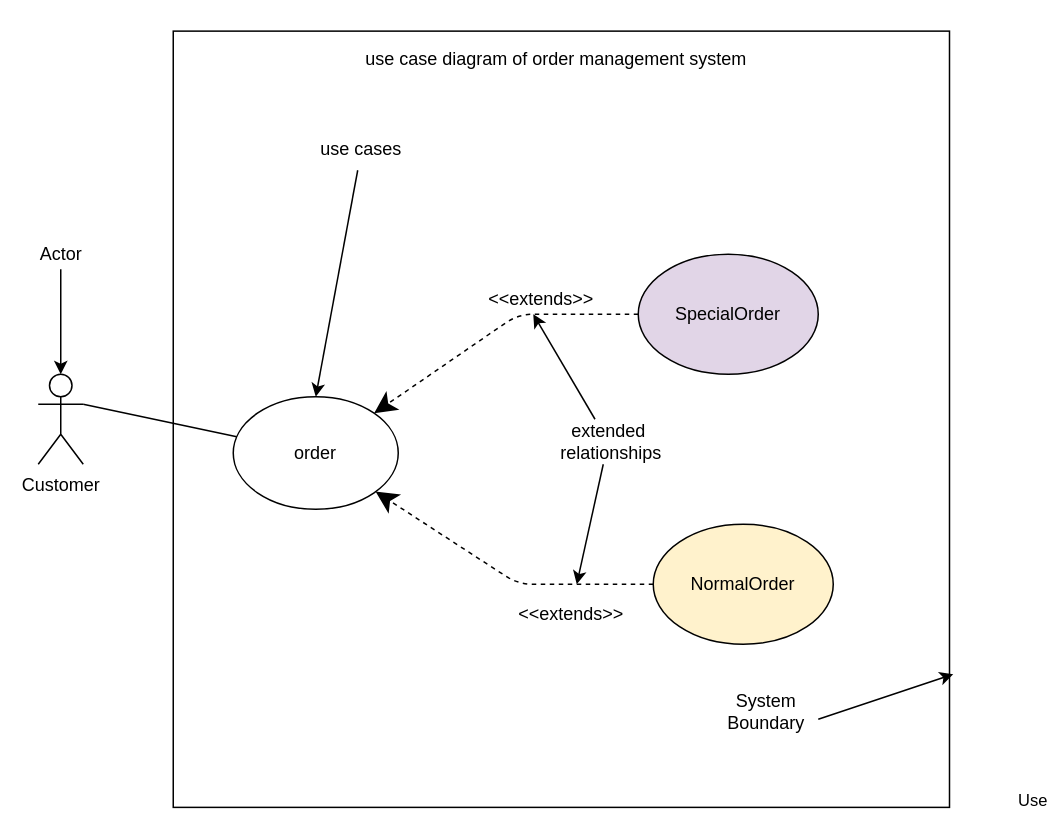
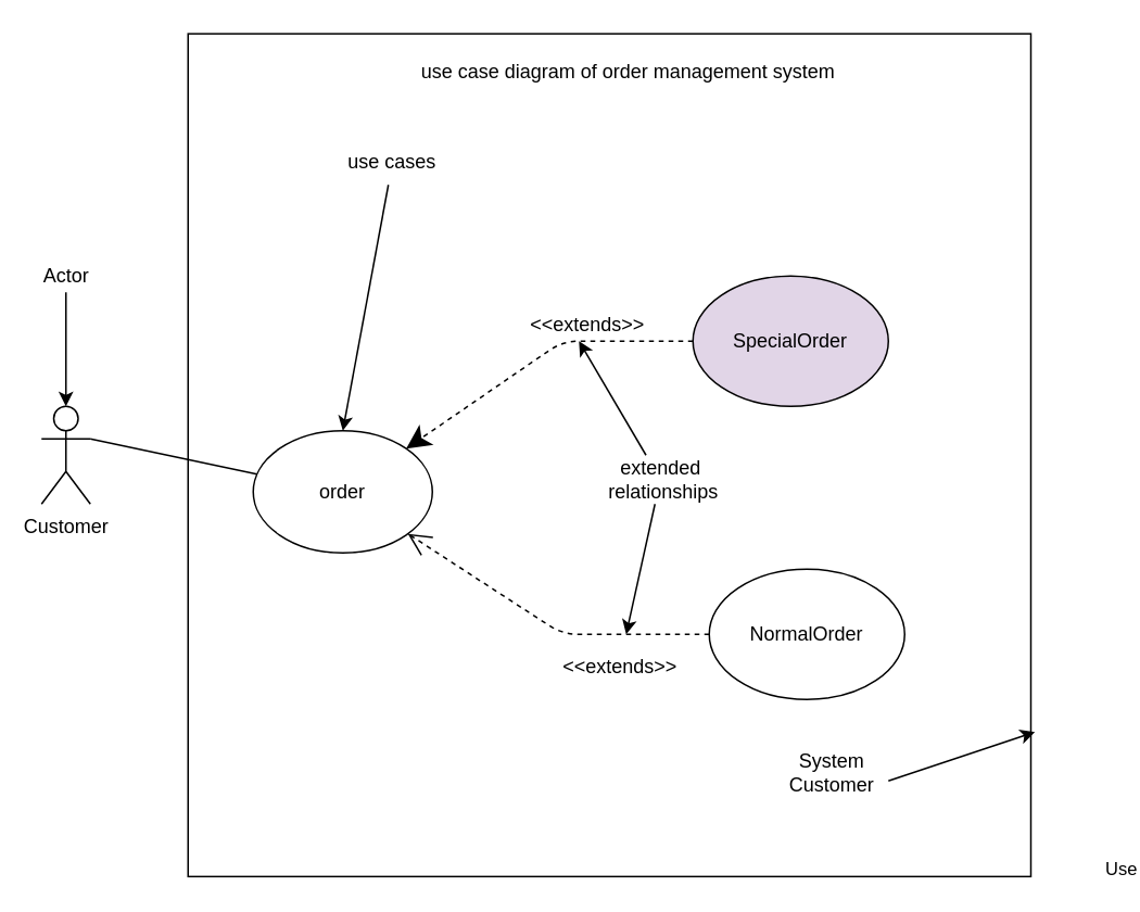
- <mxCell id="21" value="use case diagram of order management system" style="text;html=1;align=center;verticalAlign=middle;resizable=0;points=[];autosize=1;" vertex="1" parent="1"><mxGeometry x="235" y="29" width="270" height="20" as="geometry" /></mxCell>
+ <mxCell id="21" value="use case diagram of order management system" style="text;html=1;align=center;verticalAlign=middle;resizable=0;points=[];autosize=1;" vertex="1" parent="1"><mxGeometry x="250" y="34" width="270" height="20" as="geometry" /></mxCell>
- <mxCell id="8" value="Use" style="endArrow=classic;endSize=12;dashed=1;html=1;exitX=0;exitY=0.5;exitDx=0;exitDy=0;" edge="1" parent="1" source="6" target="4"><mxGeometry x="0.011" y="-416" width="160" relative="1" as="geometry"><mxPoint x="255" y="379" as="sourcePoint" /><mxPoint x="415" y="379" as="targetPoint" /><Array as="points"><mxPoint x="345" y="389" /></Array><mxPoint x="127" y="500" as="offset" /></mxGeometry></mxCell>
+ <mxCell id="8" value="Use" style="endArrow=open;endSize=12;dashed=1;html=1;exitX=0;exitY=0.5;exitDx=0;exitDy=0;" edge="1" parent="1" source="6" target="4"><mxGeometry x="0.011" y="-416" width="160" relative="1" as="geometry"><mxPoint x="255" y="379" as="sourcePoint" /><mxPoint x="415" y="379" as="targetPoint" /><Array as="points"><mxPoint x="345" y="389" /></Array><mxPoint x="127" y="500" as="offset" /></mxGeometry></mxCell>
- <mxCell id="6" value="NormalOrder" style="ellipse;whiteSpace=wrap;html=1;fillColor=#fff2cc;" vertex="1" parent="1"><mxGeometry x="435" y="349" width="120" height="80" as="geometry" /></mxCell>
+ <mxCell id="6" value="NormalOrder" style="ellipse;whiteSpace=wrap;html=1;" vertex="1" parent="1"><mxGeometry x="435" y="349" width="120" height="80" as="geometry" /></mxCell>
- <mxCell id="19" value="System&lt;br&gt;Boundary" style="text;html=1;align=center;verticalAlign=middle;resizable=0;points=[];autosize=1;" vertex="1" parent="1"><mxGeometry x="475" y="459" width="70" height="30" as="geometry" /></mxCell>
+ <mxCell id="19" value="System&lt;br&gt;Customer" style="text;html=1;align=center;verticalAlign=middle;resizable=0;points=[];autosize=1;" vertex="1" parent="1"><mxGeometry x="475" y="459" width="70" height="30" as="geometry" /></mxCell>
